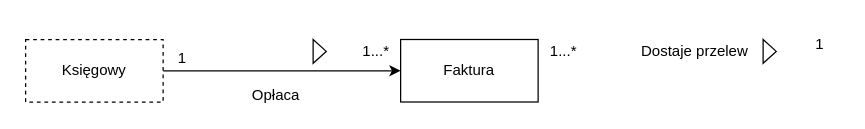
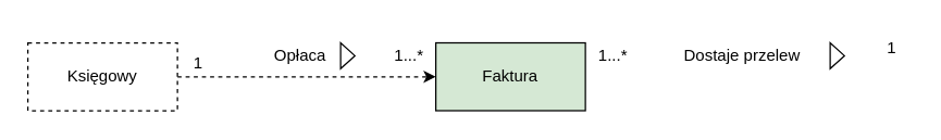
- <mxCell id="12" value="Dostaje przelew" style="text;html=1;align=center;verticalAlign=middle;resizable=0;points=[];autosize=1;strokeColor=none;fillColor=none;" vertex="1" parent="1"><mxGeometry x="500" y="25.5" width="110" height="30" as="geometry" /></mxCell>
+ <mxCell id="12" value="Dostaje przelew" style="text;html=1;align=center;verticalAlign=middle;resizable=0;points=[];autosize=1;strokeColor=none;fillColor=none;" vertex="1" parent="1"><mxGeometry x="490" y="25.5" width="110" height="30" as="geometry" /></mxCell>
- <mxCell id="2" style="edgeStyle=orthogonalEdgeStyle;rounded=0;orthogonalLoop=1;jettySize=auto;html=1;entryX=0;entryY=0.5;entryDx=0;entryDy=0;" edge="1" parent="1" source="3" target="4"><mxGeometry relative="1" as="geometry" /></mxCell>
+ <mxCell id="2" style="edgeStyle=orthogonalEdgeStyle;rounded=0;orthogonalLoop=1;jettySize=auto;html=1;entryX=0;entryY=0.5;entryDx=0;entryDy=0;dashed=1;" edge="1" parent="1" source="3" target="4"><mxGeometry relative="1" as="geometry" /></mxCell>
- <mxCell id="4" value="Faktura" style="html=1;whiteSpace=wrap;" vertex="1" parent="1"><mxGeometry x="320" y="31" width="110" height="50" as="geometry" /></mxCell>
+ <mxCell id="4" value="Faktura" style="html=1;whiteSpace=wrap;fillColor=#d5e8d4;" vertex="1" parent="1"><mxGeometry x="320" y="31" width="110" height="50" as="geometry" /></mxCell>
- <mxCell id="6" value="Opłaca" style="text;html=1;align=center;verticalAlign=middle;resizable=0;points=[];autosize=1;strokeColor=none;fillColor=none;" vertex="1" parent="1"><mxGeometry x="190" y="60.5" width="60" height="30" as="geometry" /></mxCell>
+ <mxCell id="6" value="Opłaca" style="text;html=1;align=center;verticalAlign=middle;resizable=0;points=[];autosize=1;strokeColor=none;fillColor=none;" vertex="1" parent="1"><mxGeometry x="190" y="25.5" width="60" height="30" as="geometry" /></mxCell>
